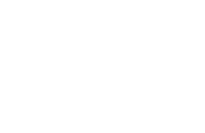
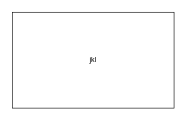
+ <mxCell id="2" value="jkl&lt;br&gt;" style="rounded=0;whiteSpace=wrap;html=1;" vertex="1" parent="1"><mxGeometry x="20" y="20" width="270" height="160" as="geometry" /></mxCell>
